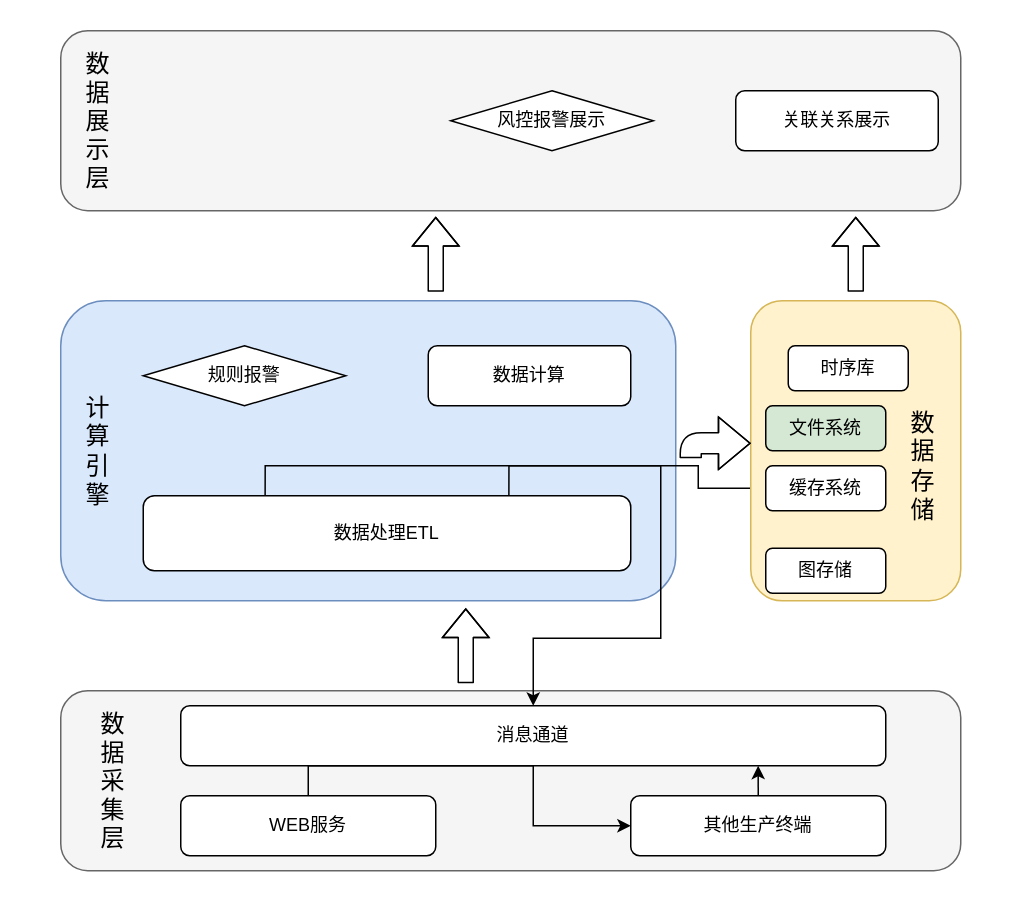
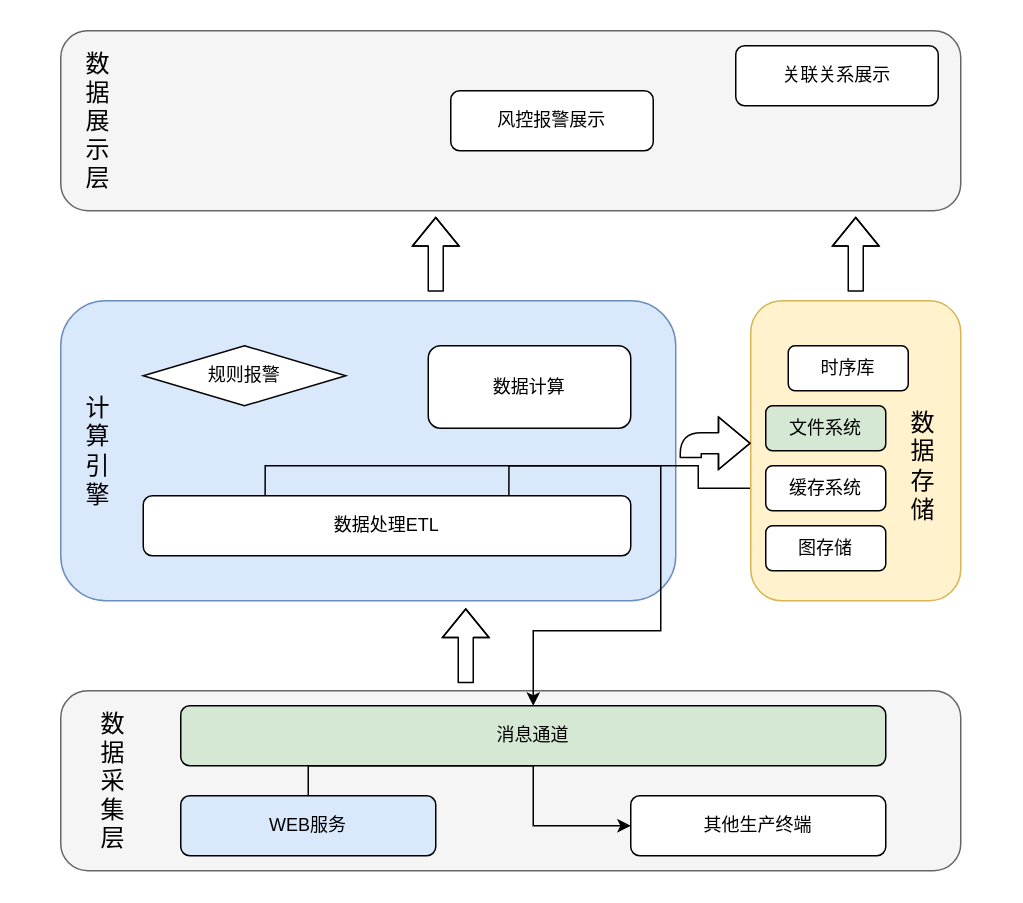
- <mxCell id="27" value="风控报警展示" style="rhombus;whiteSpace=wrap;html=1;" vertex="1" parent="1"><mxGeometry x="300" y="60" width="135" height="40" as="geometry" /></mxCell>
+ <mxCell id="27" value="风控报警展示" style="rounded=1;whiteSpace=wrap;html=1;" vertex="1" parent="1"><mxGeometry x="300" y="60" width="135" height="40" as="geometry" /></mxCell>
- <mxCell id="28" value="关联关系展示" style="rounded=1;whiteSpace=wrap;html=1;" vertex="1" parent="1"><mxGeometry x="490" y="60" width="135" height="40" as="geometry" /></mxCell>
+ <mxCell id="28" value="关联关系展示" style="rounded=1;whiteSpace=wrap;html=1;" vertex="1" parent="1"><mxGeometry x="490" y="30" width="135" height="40" as="geometry" /></mxCell>
- <mxCell id="15" value="数据计算" style="rounded=1;whiteSpace=wrap;html=1;" vertex="1" parent="1"><mxGeometry x="285" y="230" width="135" height="40" as="geometry" /></mxCell>
+ <mxCell id="15" value="数据计算" style="rounded=1;whiteSpace=wrap;html=1;" vertex="1" parent="1"><mxGeometry x="285" y="230" width="135" height="55" as="geometry" /></mxCell>
- <mxCell id="13" value="数据处理ETL" style="rounded=1;whiteSpace=wrap;html=1;" vertex="1" parent="1"><mxGeometry x="95" y="330" width="325" height="50" as="geometry" /></mxCell>
+ <mxCell id="13" value="数据处理ETL" style="rounded=1;whiteSpace=wrap;html=1;" vertex="1" parent="1"><mxGeometry x="95" y="330" width="325" height="40" as="geometry" /></mxCell>
- <mxCell id="21" value="图存储" style="rounded=1;whiteSpace=wrap;html=1;" vertex="1" parent="1"><mxGeometry x="510" y="365" width="80" height="30" as="geometry" /></mxCell>
+ <mxCell id="21" value="图存储" style="rounded=1;whiteSpace=wrap;html=1;" vertex="1" parent="1"><mxGeometry x="510" y="350" width="80" height="30" as="geometry" /></mxCell>
- <mxCell id="4" value="消息通道" style="rounded=1;whiteSpace=wrap;html=1;" vertex="1" parent="1"><mxGeometry x="120" y="470" width="470" height="40" as="geometry" /></mxCell>
+ <mxCell id="4" value="消息通道" style="rounded=1;whiteSpace=wrap;html=1;fillColor=#d5e8d4;" vertex="1" parent="1"><mxGeometry x="120" y="470" width="470" height="40" as="geometry" /></mxCell>
- <mxCell id="7" style="edgeStyle=orthogonalEdgeStyle;rounded=0;orthogonalLoop=1;jettySize=auto;html=1;exitX=0.5;exitY=0;exitDx=0;exitDy=0;entryX=0.819;entryY=1;entryDx=0;entryDy=0;entryPerimeter=0;" edge="1" parent="1" source="8" target="4"><mxGeometry relative="1" as="geometry" /></mxCell>
- <mxCell id="6" value="WEB服务" style="rounded=1;whiteSpace=wrap;html=1;" vertex="1" parent="1"><mxGeometry x="120" y="530" width="170" height="40" as="geometry" /></mxCell>
+ <mxCell id="6" value="WEB服务" style="rounded=1;whiteSpace=wrap;html=1;fillColor=#dae8fc;" vertex="1" parent="1"><mxGeometry x="120" y="530" width="170" height="40" as="geometry" /></mxCell>
